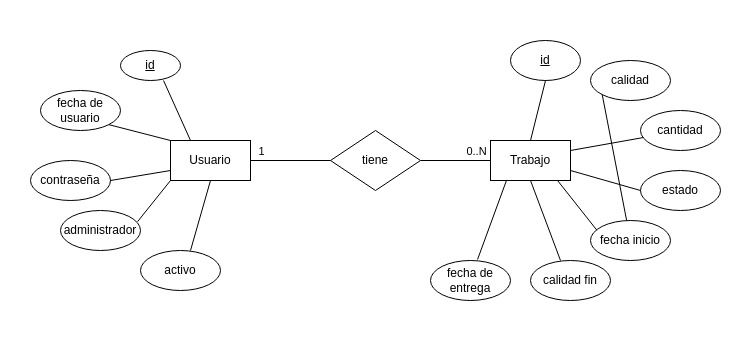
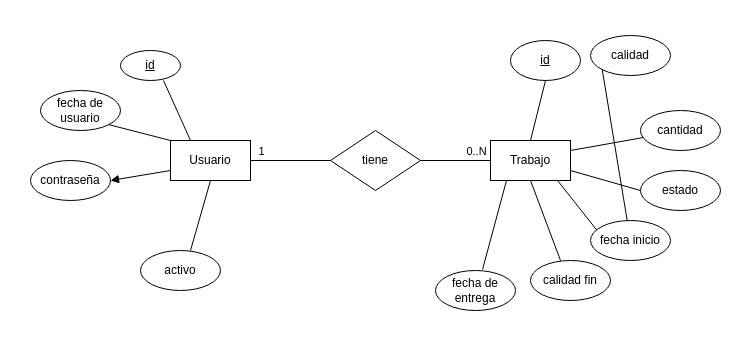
- <mxCell id="11" value="calidad" style="ellipse;whiteSpace=wrap;html=1;" vertex="1" parent="1"><mxGeometry x="590" y="60" width="80" height="40" as="geometry" /></mxCell>
+ <mxCell id="11" value="calidad" style="ellipse;whiteSpace=wrap;html=1;" vertex="1" parent="1"><mxGeometry x="590" y="35" width="80" height="40" as="geometry" /></mxCell>
- <mxCell id="23" value="" style="endArrow=none;html=1;rounded=0;entryX=1;entryY=0.5;entryDx=0;entryDy=0;exitX=0;exitY=0.75;exitDx=0;exitDy=0;" edge="1" parent="1" source="2" target="18"><mxGeometry width="50" height="50" relative="1" as="geometry"><mxPoint x="223" y="162" as="sourcePoint" /><mxPoint x="183" y="100" as="targetPoint" /></mxGeometry></mxCell>
+ <mxCell id="23" value="" style="endArrow=block;html=1;rounded=0;entryX=1;entryY=0.5;entryDx=0;entryDy=0;exitX=0;exitY=0.75;exitDx=0;exitDy=0;" edge="1" parent="1" source="2" target="18"><mxGeometry width="50" height="50" relative="1" as="geometry"><mxPoint x="223" y="162" as="sourcePoint" /><mxPoint x="183" y="100" as="targetPoint" /></mxGeometry></mxCell>
- <mxCell id="24" value="" style="endArrow=none;html=1;rounded=0;entryX=0;entryY=1;entryDx=0;entryDy=0;exitX=0.963;exitY=0.279;exitDx=0;exitDy=0;exitPerimeter=0;" edge="1" parent="1" source="19" target="2"><mxGeometry width="50" height="50" relative="1" as="geometry"><mxPoint x="130" y="220" as="sourcePoint" /><mxPoint x="220" y="190" as="targetPoint" /></mxGeometry></mxCell>
- <mxCell id="19" value="administrador" style="ellipse;whiteSpace=wrap;html=1;" vertex="1" parent="1"><mxGeometry x="60" y="210" width="80" height="40" as="geometry" /></mxCell>
- <mxCell id="16" value="fecha de entrega" style="ellipse;whiteSpace=wrap;html=1;" vertex="1" parent="1"><mxGeometry x="430" y="260" width="80" height="40" as="geometry" /></mxCell>
+ <mxCell id="16" value="fecha de entrega" style="ellipse;whiteSpace=wrap;html=1;" vertex="1" parent="1"><mxGeometry x="435" y="270" width="80" height="40" as="geometry" /></mxCell>
